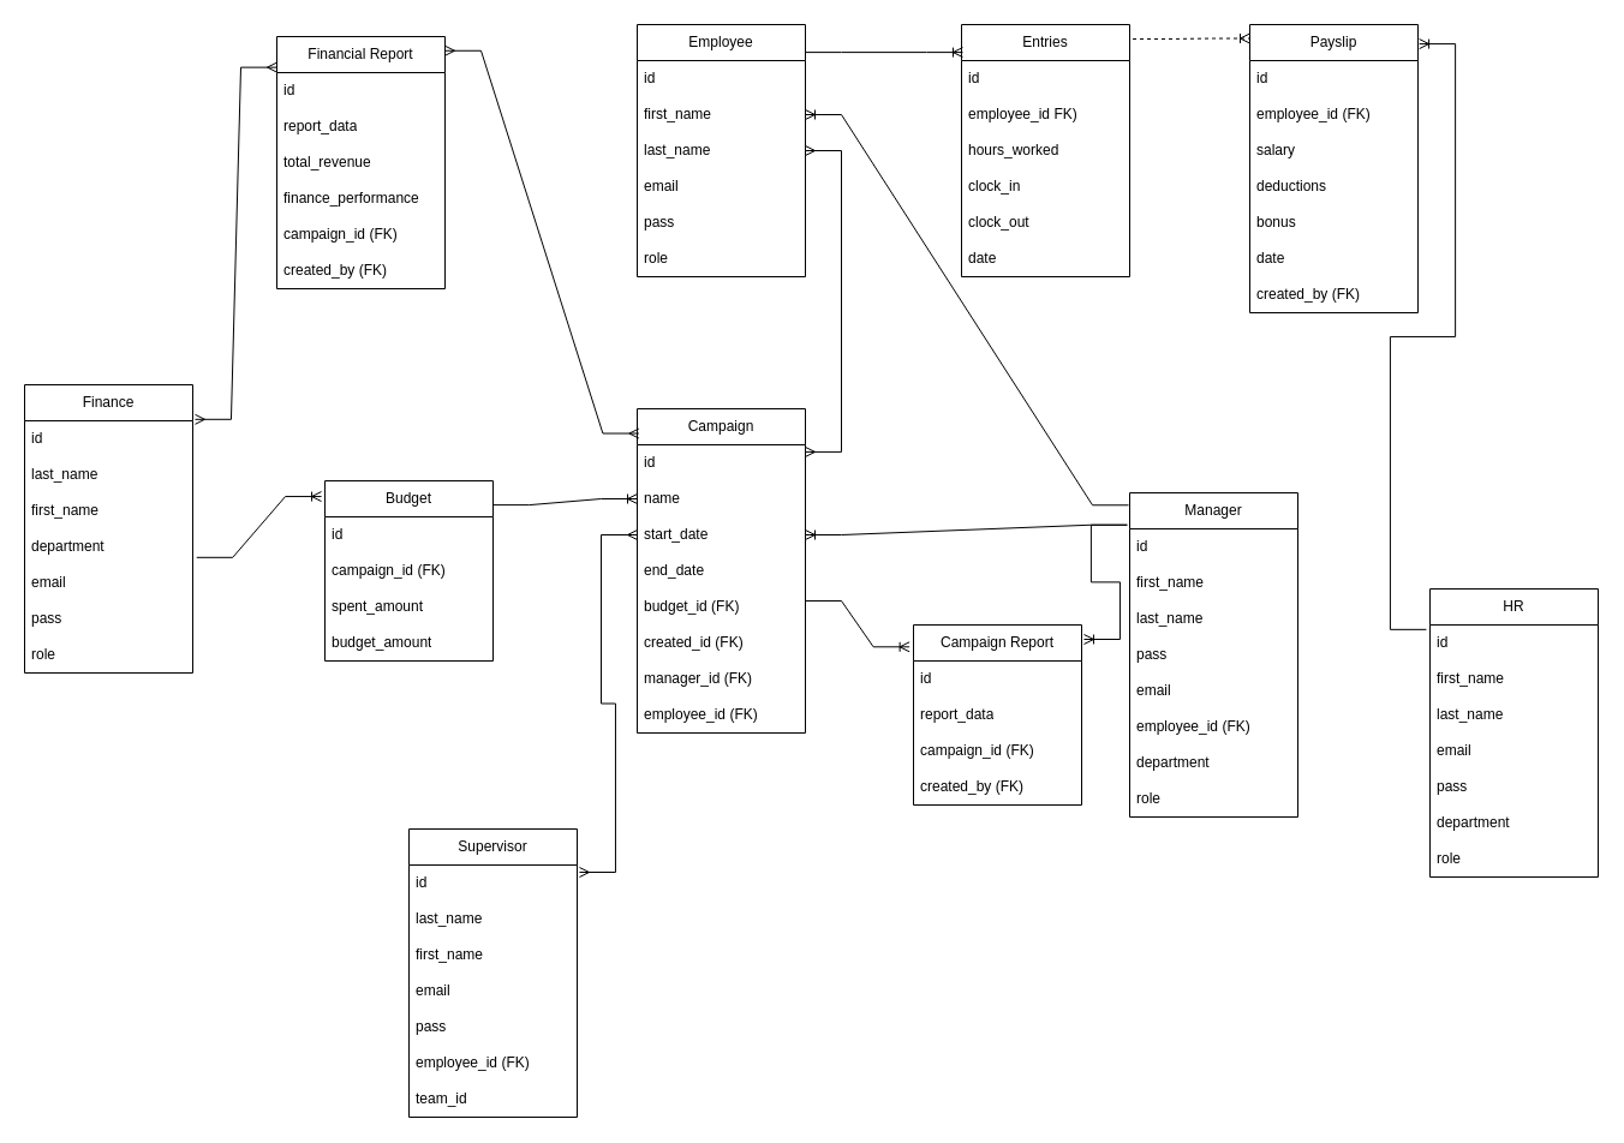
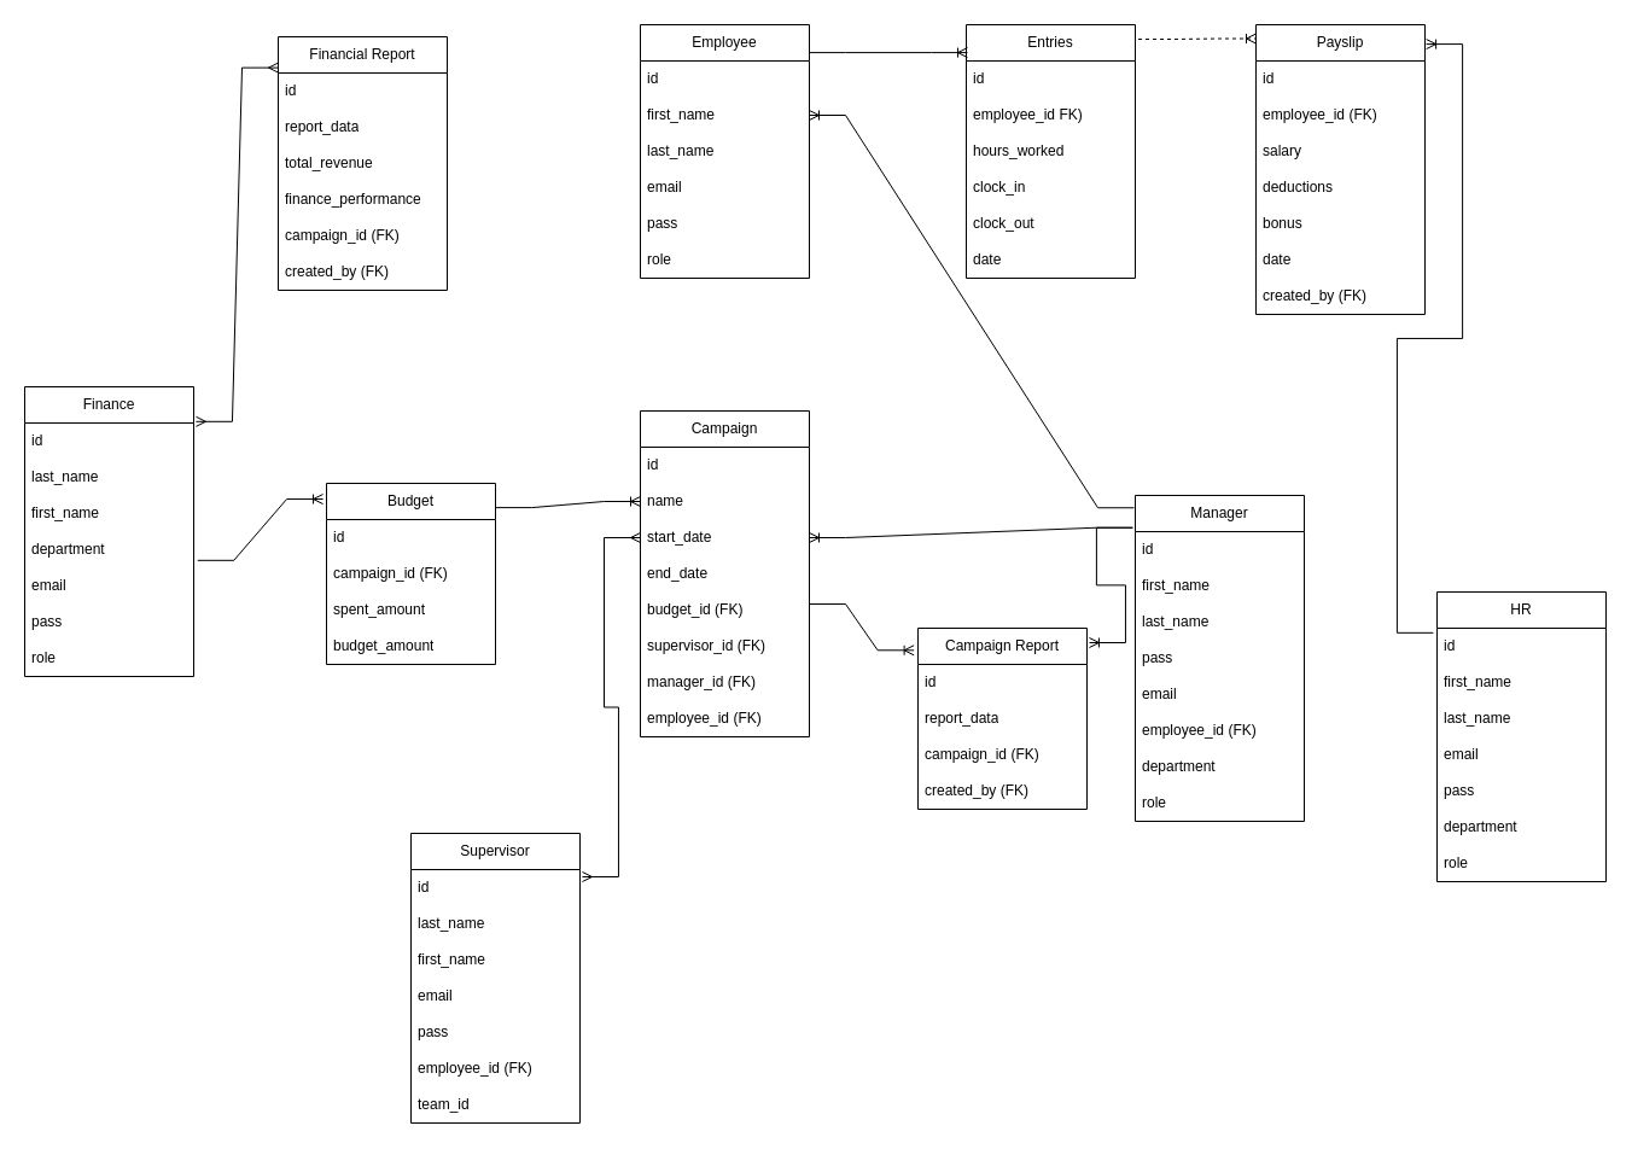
- <mxCell id="92" value="" style="edgeStyle=entityRelationEdgeStyle;fontSize=12;html=1;endArrow=ERmany;startArrow=ERmany;rounded=0;exitX=1;exitY=0.056;exitDx=0;exitDy=0;exitPerimeter=0;entryX=0.01;entryY=0.076;entryDx=0;entryDy=0;entryPerimeter=0;" parent="1" source="80" target="24" edge="1"><mxGeometry width="100" height="100" relative="1" as="geometry"><mxPoint x="440" y="450" as="sourcePoint" /><mxPoint x="638" y="290" as="targetPoint" /></mxGeometry></mxCell>
- <mxCell id="64" value="" style="edgeStyle=entityRelationEdgeStyle;fontSize=12;html=1;endArrow=ERmany;startArrow=ERmany;rounded=0;exitX=1;exitY=0.133;exitDx=0;exitDy=0;exitPerimeter=0;" parent="1" source="24" target="2" edge="1"><mxGeometry width="100" height="100" relative="1" as="geometry"><mxPoint x="590" y="85" as="sourcePoint" /><mxPoint x="640" y="10" as="targetPoint" /><Array as="points"><mxPoint x="620" y="290" /><mxPoint x="640" y="220" /><mxPoint x="650" y="230" /><mxPoint x="620" y="230" /></Array></mxGeometry></mxCell>
- <mxCell id="30" value="created_id (FK)" style="text;strokeColor=none;fillColor=none;align=left;verticalAlign=middle;spacingLeft=4;spacingRight=4;overflow=hidden;points=[[0,0.5],[1,0.5]];portConstraint=eastwest;rotatable=0;whiteSpace=wrap;html=1;" parent="24" vertex="1"><mxGeometry y="180" width="140" height="30" as="geometry" /></mxCell>
+ <mxCell id="30" value="supervisor_id (FK)" style="text;strokeColor=none;fillColor=none;align=left;verticalAlign=middle;spacingLeft=4;spacingRight=4;overflow=hidden;points=[[0,0.5],[1,0.5]];portConstraint=eastwest;rotatable=0;whiteSpace=wrap;html=1;" parent="24" vertex="1"><mxGeometry y="180" width="140" height="30" as="geometry" /></mxCell>
